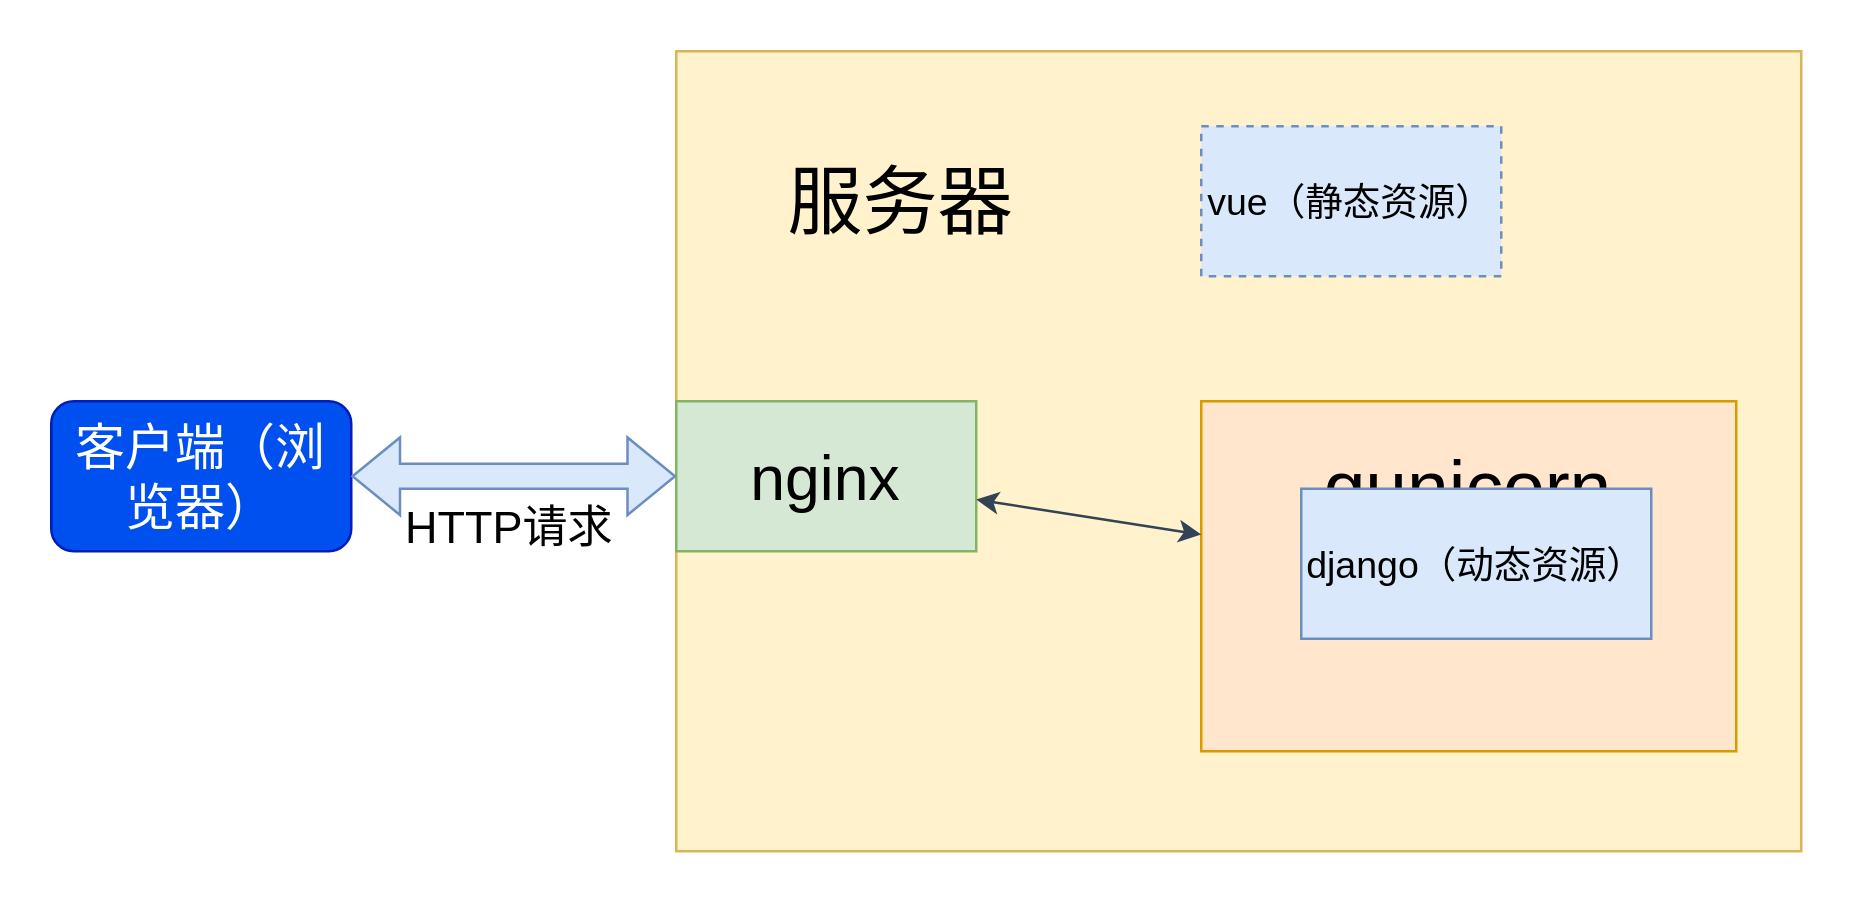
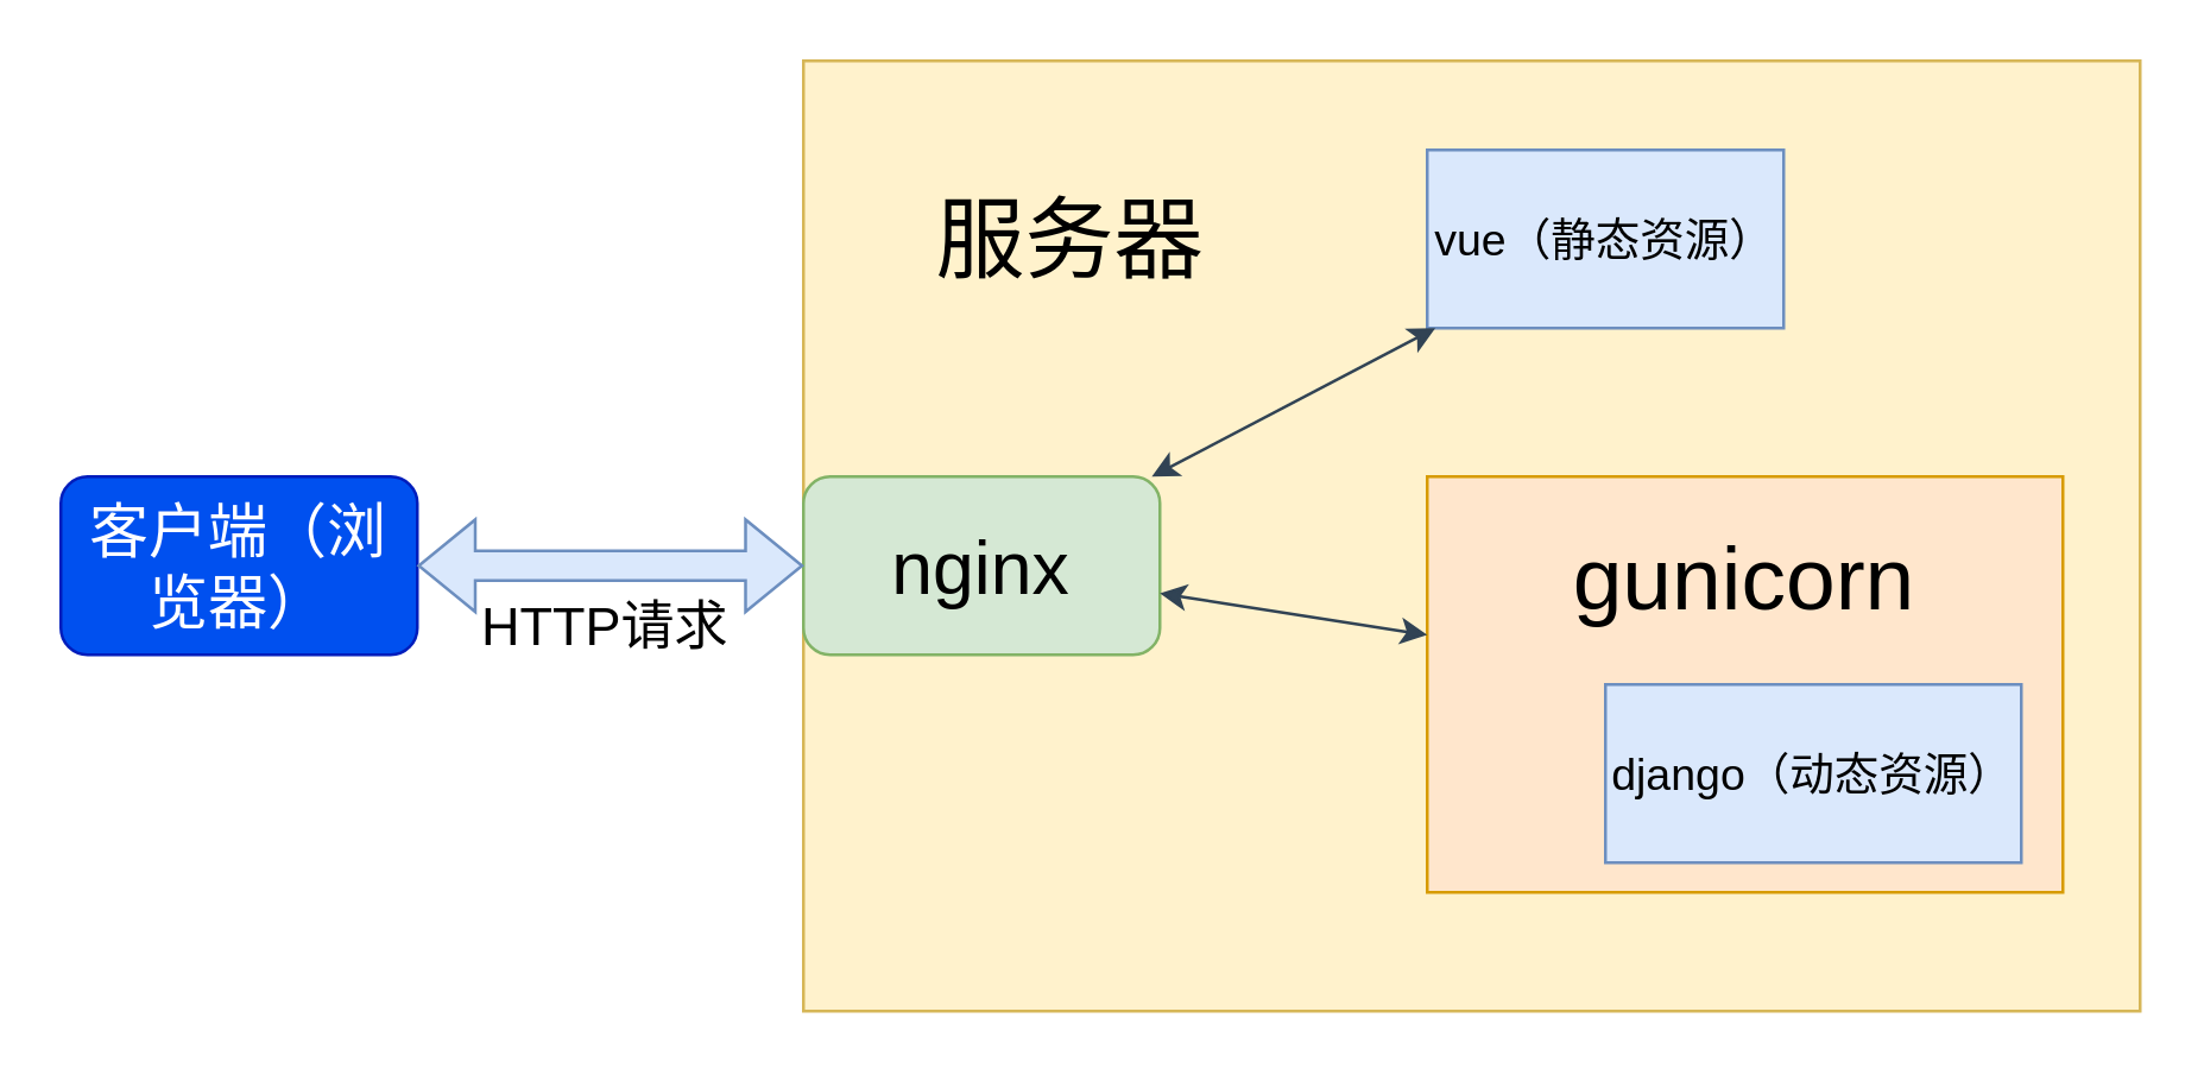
- <mxCell id="3" value="&lt;font style=&quot;font-size: 15px;&quot;&gt;vue（静态资源）&lt;/font&gt;" style="rounded=0;whiteSpace=wrap;html=1;fillColor=#dae8fc;strokeColor=#6c8ebf;dashed=1;" vertex="1" parent="1"><mxGeometry x="480" y="50" width="120" height="60" as="geometry" /></mxCell>
+ <mxCell id="3" value="&lt;font style=&quot;font-size: 15px;&quot;&gt;vue（静态资源）&lt;/font&gt;" style="rounded=0;whiteSpace=wrap;html=1;fillColor=#dae8fc;strokeColor=#6c8ebf;" vertex="1" parent="1"><mxGeometry x="480" y="50" width="120" height="60" as="geometry" /></mxCell>
+ <mxCell id="7" value="" style="endArrow=classic;startArrow=classic;html=1;rounded=0;fillColor=#647687;strokeColor=#314354;" edge="1" parent="1" source="5" target="3"><mxGeometry width="50" height="50" relative="1" as="geometry"><mxPoint x="570" y="280" as="sourcePoint" /><mxPoint x="620" y="230" as="targetPoint" /></mxGeometry></mxCell>
- <mxCell id="5" value="nginx" style="rounded=0;whiteSpace=wrap;html=1;fillColor=#d5e8d4;strokeColor=#82b366;fontSize=25;" vertex="1" parent="1"><mxGeometry x="270" y="160" width="120" height="60" as="geometry" /></mxCell>
+ <mxCell id="5" value="nginx" style="whiteSpace=wrap;html=1;fillColor=#d5e8d4;strokeColor=#82b366;fontSize=25;rounded=1;" vertex="1" parent="1"><mxGeometry x="270" y="160" width="120" height="60" as="geometry" /></mxCell>
- <mxCell id="6" value="&lt;font style=&quot;font-size: 15px;&quot;&gt;django（动态资源）&lt;/font&gt;" style="rounded=0;whiteSpace=wrap;html=1;fillColor=#dae8fc;strokeColor=#6c8ebf;" vertex="1" parent="1"><mxGeometry x="520" y="195" width="140" height="60" as="geometry" /></mxCell>
+ <mxCell id="6" value="&lt;font style=&quot;font-size: 15px;&quot;&gt;django（动态资源）&lt;/font&gt;" style="rounded=0;whiteSpace=wrap;html=1;fillColor=#dae8fc;strokeColor=#6c8ebf;" vertex="1" parent="1"><mxGeometry x="540" y="230" width="140" height="60" as="geometry" /></mxCell>
